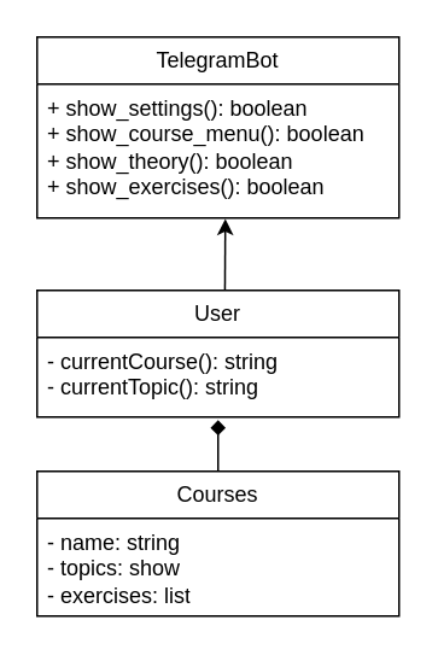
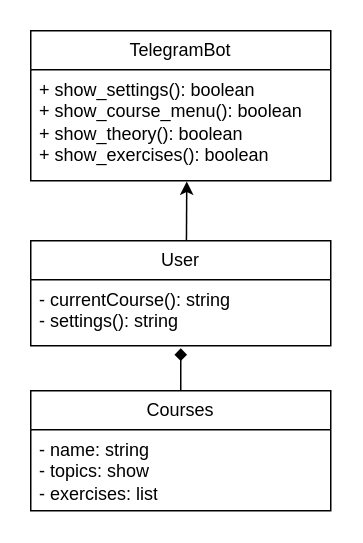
- <mxCell id="5" value="- currentCourse(): string&lt;br&gt;- currentTopic(): string" style="text;strokeColor=none;fillColor=none;align=left;verticalAlign=top;spacingLeft=4;spacingRight=4;overflow=hidden;rotatable=0;points=[[0,0.5],[1,0.5]];portConstraint=eastwest;whiteSpace=wrap;html=1;" parent="4" vertex="1"><mxGeometry y="26" width="200" height="44" as="geometry" /></mxCell>
+ <mxCell id="5" value="- currentCourse(): string&lt;br&gt;- settings(): string" style="text;strokeColor=none;fillColor=none;align=left;verticalAlign=top;spacingLeft=4;spacingRight=4;overflow=hidden;rotatable=0;points=[[0,0.5],[1,0.5]];portConstraint=eastwest;whiteSpace=wrap;html=1;" parent="4" vertex="1"><mxGeometry y="26" width="200" height="44" as="geometry" /></mxCell>
